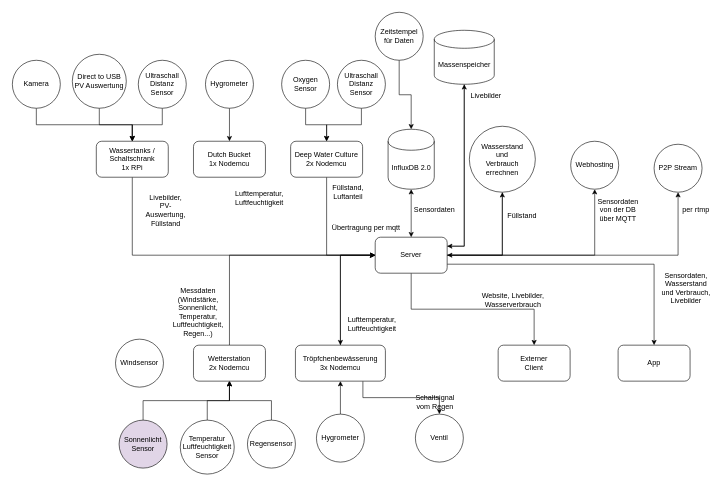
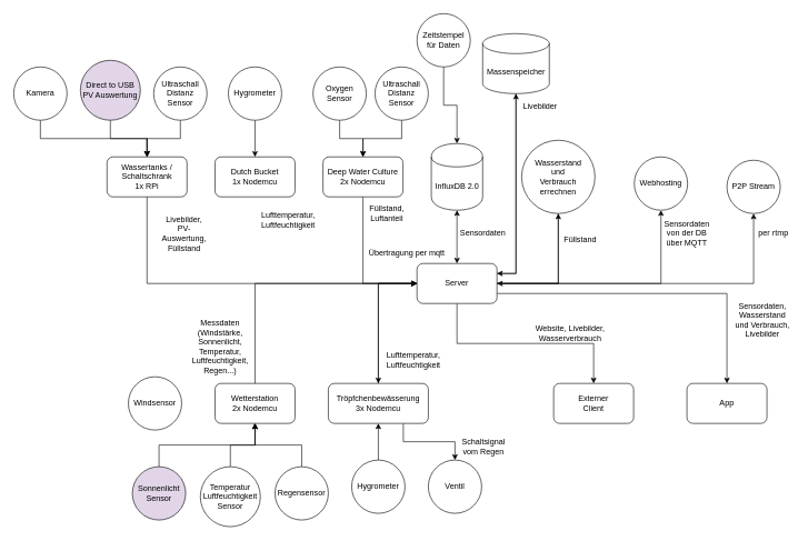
- <mxCell id="35" value="Direct to USB PV Auswertung" style="ellipse;whiteSpace=wrap;html=1;aspect=fixed;" parent="1" vertex="1"><mxGeometry x="120" y="90" width="90" height="90" as="geometry" /></mxCell>
+ <mxCell id="35" value="Direct to USB PV Auswertung" style="ellipse;whiteSpace=wrap;html=1;aspect=fixed;fillColor=#e1d5e7;" parent="1" vertex="1"><mxGeometry x="120" y="90" width="90" height="90" as="geometry" /></mxCell>
- <mxCell id="62" value="Ventil" style="ellipse;whiteSpace=wrap;html=1;aspect=fixed;" parent="1" vertex="1"><mxGeometry x="692" y="690" width="80" height="80" as="geometry" /></mxCell>
+ <mxCell id="62" value="Ventil" style="ellipse;whiteSpace=wrap;html=1;aspect=fixed;" parent="1" vertex="1"><mxGeometry x="642" y="690" width="80" height="80" as="geometry" /></mxCell>
